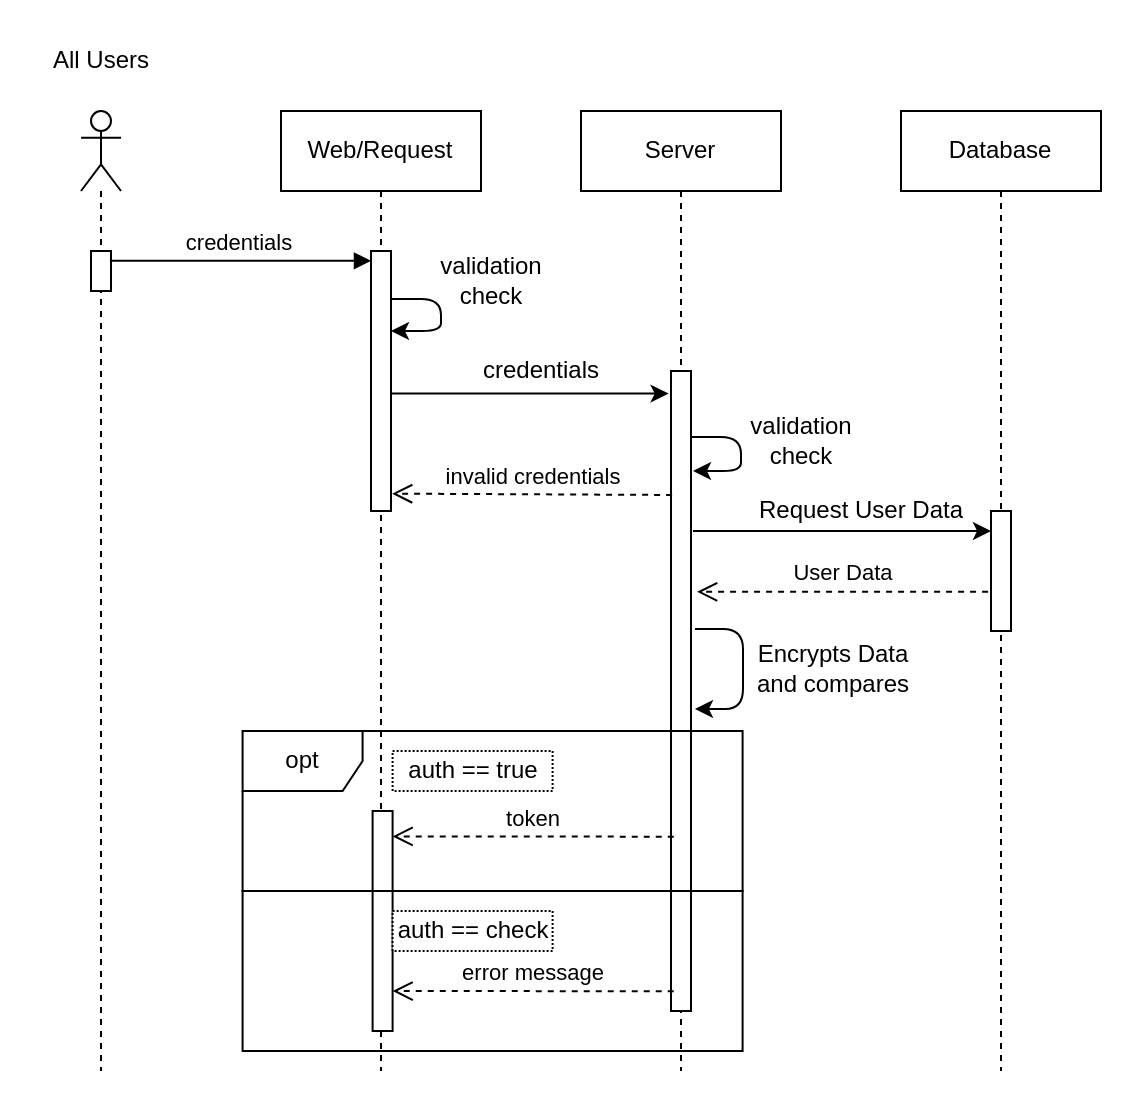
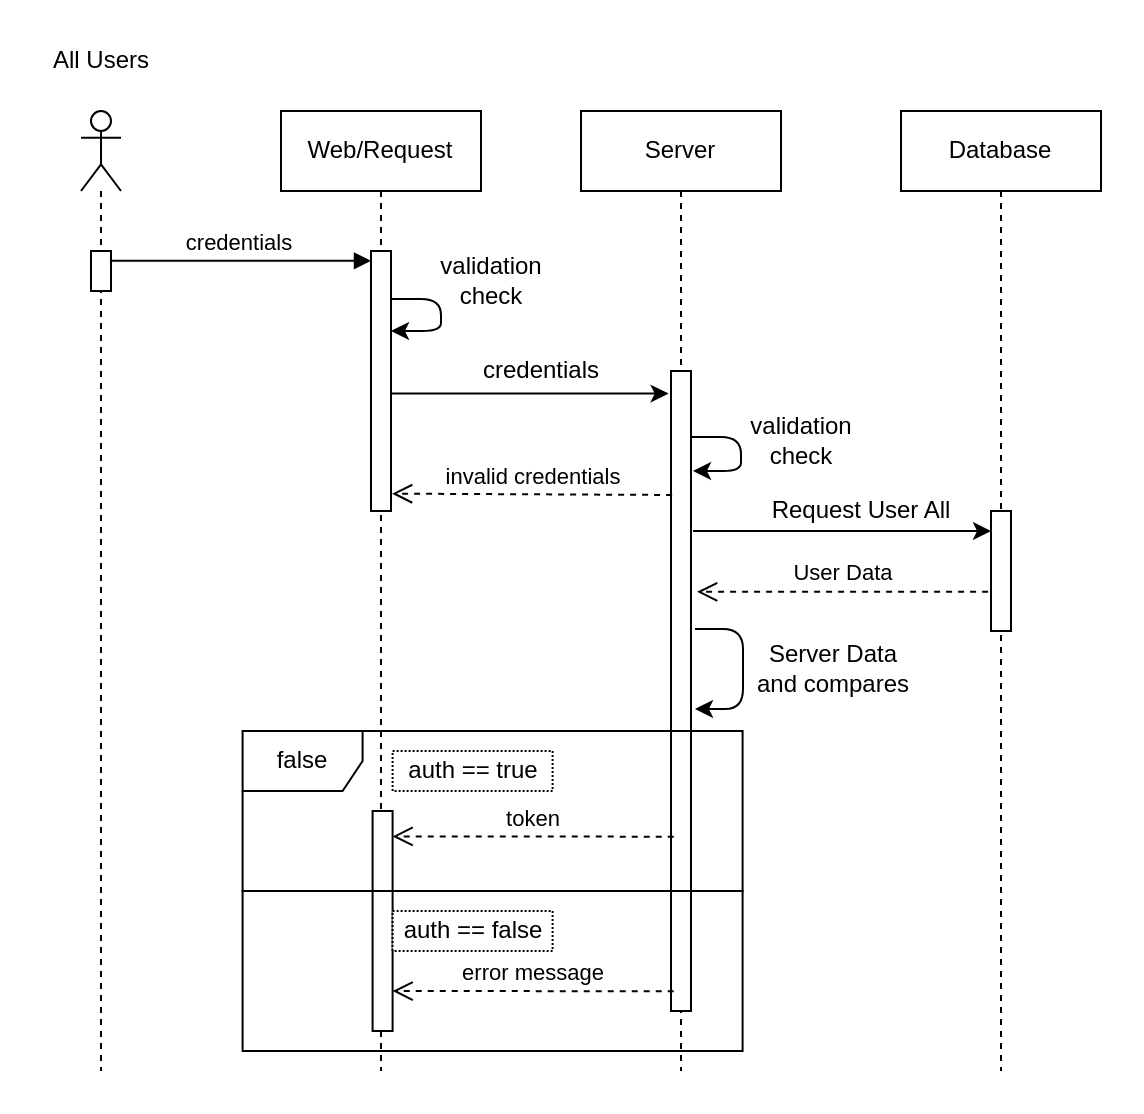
- <mxCell id="16" value="Request User Data" style="text;html=1;align=center;verticalAlign=middle;resizable=0;points=[];autosize=1;" vertex="1" parent="1"><mxGeometry x="370" y="245" width="120" height="20" as="geometry" /></mxCell>
+ <mxCell id="16" value="Request User All" style="text;html=1;align=center;verticalAlign=middle;resizable=0;points=[];autosize=1;" vertex="1" parent="1"><mxGeometry x="370" y="245" width="120" height="20" as="geometry" /></mxCell>
- <mxCell id="28" value="Encrypts Data &lt;br&gt;and compares" style="text;html=1;align=center;verticalAlign=middle;resizable=0;points=[];autosize=1;" vertex="1" parent="1"><mxGeometry x="370.8" y="319.42" width="90" height="30" as="geometry" /></mxCell>
+ <mxCell id="28" value="Server Data &lt;br&gt;and compares" style="text;html=1;align=center;verticalAlign=middle;resizable=0;points=[];autosize=1;" vertex="1" parent="1"><mxGeometry x="370.8" y="319.42" width="90" height="30" as="geometry" /></mxCell>
- <mxCell id="19" value="opt" style="shape=umlFrame;whiteSpace=wrap;html=1;" vertex="1" parent="1"><mxGeometry x="120.8" y="365" width="250" height="80" as="geometry" /></mxCell>
+ <mxCell id="19" value="false" style="shape=umlFrame;whiteSpace=wrap;html=1;" vertex="1" parent="1"><mxGeometry x="120.8" y="365" width="250" height="80" as="geometry" /></mxCell>
- <mxCell id="24" value="auth == check" style="text;html=1;align=center;verticalAlign=middle;resizable=0;points=[];autosize=1;fillColor=#ffffff;dashed=1;strokeColor=#000000;dashPattern=1 1;" vertex="1" parent="1"><mxGeometry x="195.8" y="455" width="80" height="20" as="geometry" /></mxCell>
+ <mxCell id="24" value="auth == false" style="text;html=1;align=center;verticalAlign=middle;resizable=0;points=[];autosize=1;fillColor=#ffffff;dashed=1;strokeColor=#000000;dashPattern=1 1;" vertex="1" parent="1"><mxGeometry x="195.8" y="455" width="80" height="20" as="geometry" /></mxCell>
